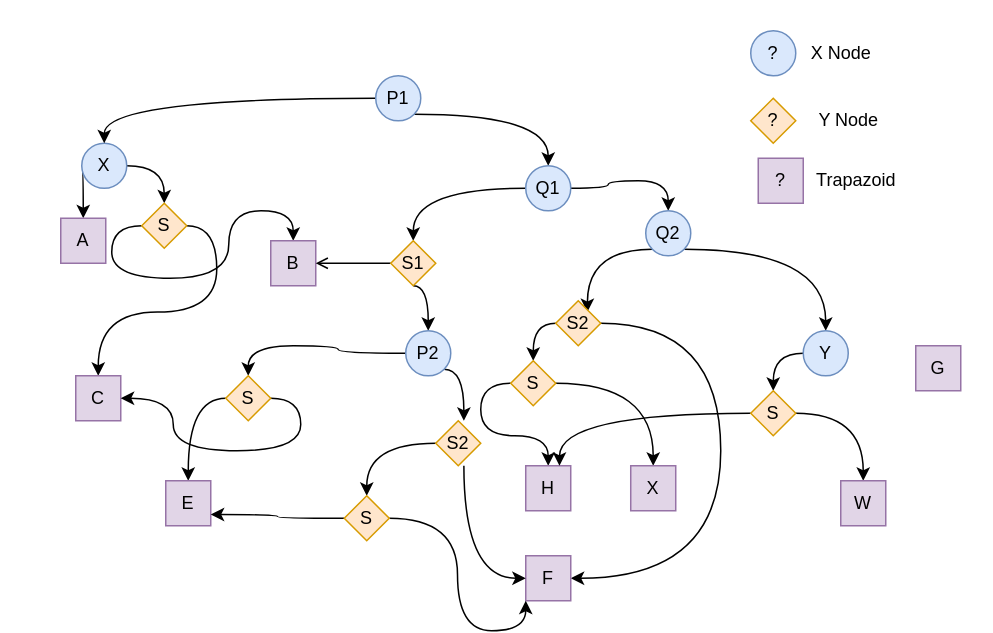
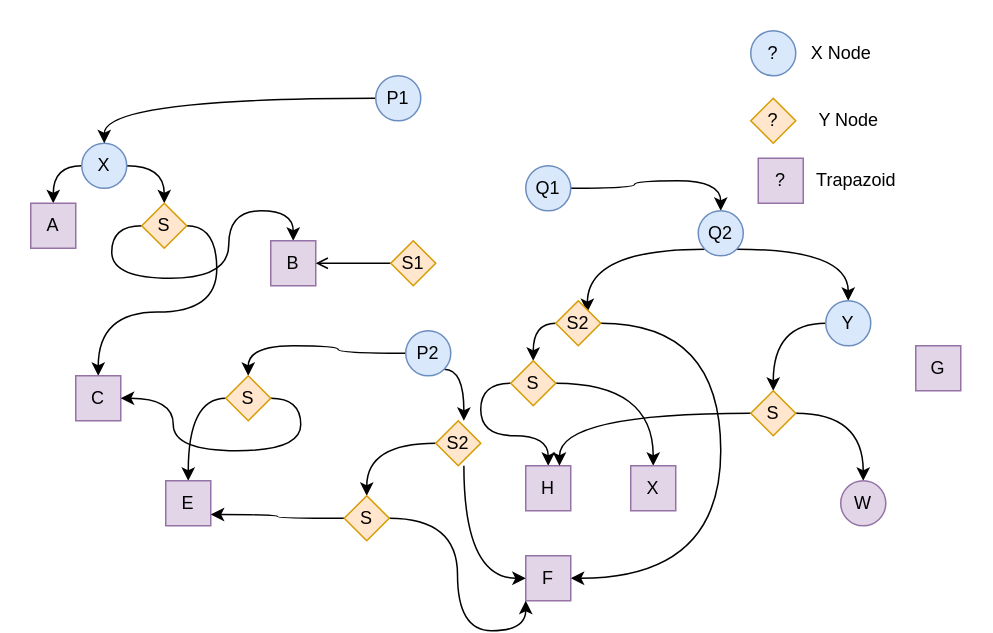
- <mxCell id="11" style="edgeStyle=orthogonalEdgeStyle;orthogonalLoop=1;jettySize=auto;html=1;exitX=1;exitY=1;exitDx=0;exitDy=0;curved=1;" edge="1" parent="1" source="13" target="16"><mxGeometry relative="1" as="geometry" /></mxCell>
- <mxCell id="15" style="edgeStyle=orthogonalEdgeStyle;curved=1;orthogonalLoop=1;jettySize=auto;html=1;exitX=0;exitY=0.5;exitDx=0;exitDy=0;entryX=0.5;entryY=0;entryDx=0;entryDy=0;" edge="1" parent="1" source="16" target="26"><mxGeometry relative="1" as="geometry" /></mxCell>
- <mxCell id="19" value="Q2" style="ellipse;whiteSpace=wrap;html=1;aspect=fixed;fillColor=#dae8fc;strokeColor=#6c8ebf;" vertex="1" parent="1"><mxGeometry x="430" y="140" width="30" height="30" as="geometry" /></mxCell>
+ <mxCell id="19" value="Q2" style="ellipse;whiteSpace=wrap;html=1;aspect=fixed;fillColor=#dae8fc;strokeColor=#6c8ebf;" vertex="1" parent="1"><mxGeometry x="465" y="140" width="30" height="30" as="geometry" /></mxCell>
- <mxCell id="5" value="A" style="rounded=0;whiteSpace=wrap;html=1;fillColor=#e1d5e7;strokeColor=#9673a6;" vertex="1" parent="1"><mxGeometry x="40" y="145" width="30" height="30" as="geometry" /></mxCell>
+ <mxCell id="5" value="A" style="rounded=0;whiteSpace=wrap;html=1;fillColor=#e1d5e7;strokeColor=#9673a6;" vertex="1" parent="1"><mxGeometry x="20" y="135" width="30" height="30" as="geometry" /></mxCell>
- <mxCell id="24" style="edgeStyle=orthogonalEdgeStyle;curved=1;orthogonalLoop=1;jettySize=auto;html=1;exitX=0.5;exitY=1;exitDx=0;exitDy=0;entryX=0.5;entryY=0;entryDx=0;entryDy=0;" edge="1" parent="1" source="26" target="29"><mxGeometry relative="1" as="geometry" /></mxCell>
- <mxCell id="46" value="Y" style="ellipse;whiteSpace=wrap;html=1;aspect=fixed;fillColor=#dae8fc;strokeColor=#6c8ebf;" vertex="1" parent="1"><mxGeometry x="535" y="220" width="30" height="30" as="geometry" /></mxCell>
+ <mxCell id="46" value="Y" style="ellipse;whiteSpace=wrap;html=1;aspect=fixed;fillColor=#dae8fc;strokeColor=#6c8ebf;" vertex="1" parent="1"><mxGeometry x="550" y="200" width="30" height="30" as="geometry" /></mxCell>
- <mxCell id="51" value="W" style="rounded=0;whiteSpace=wrap;html=1;fillColor=#e1d5e7;strokeColor=#9673a6;" vertex="1" parent="1"><mxGeometry x="560" y="320" width="30" height="30" as="geometry" /></mxCell>
+ <mxCell id="51" value="W" style="ellipse;whiteSpace=wrap;html=1;fillColor=#e1d5e7;strokeColor=#9673a6;" vertex="1" parent="1"><mxGeometry x="560" y="320" width="30" height="30" as="geometry" /></mxCell>
